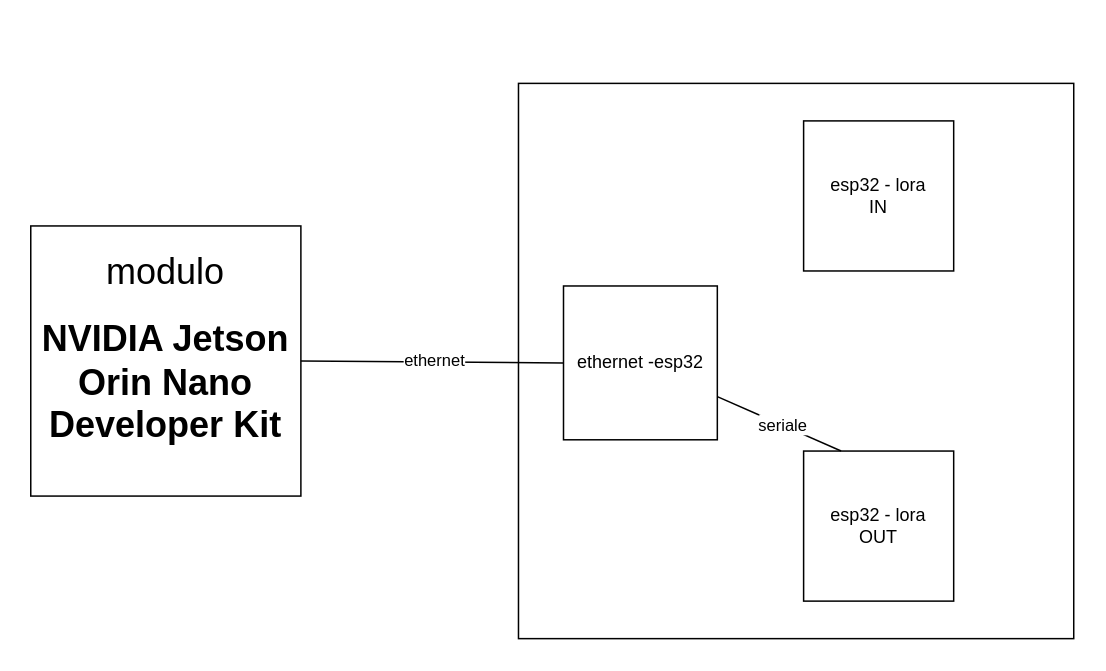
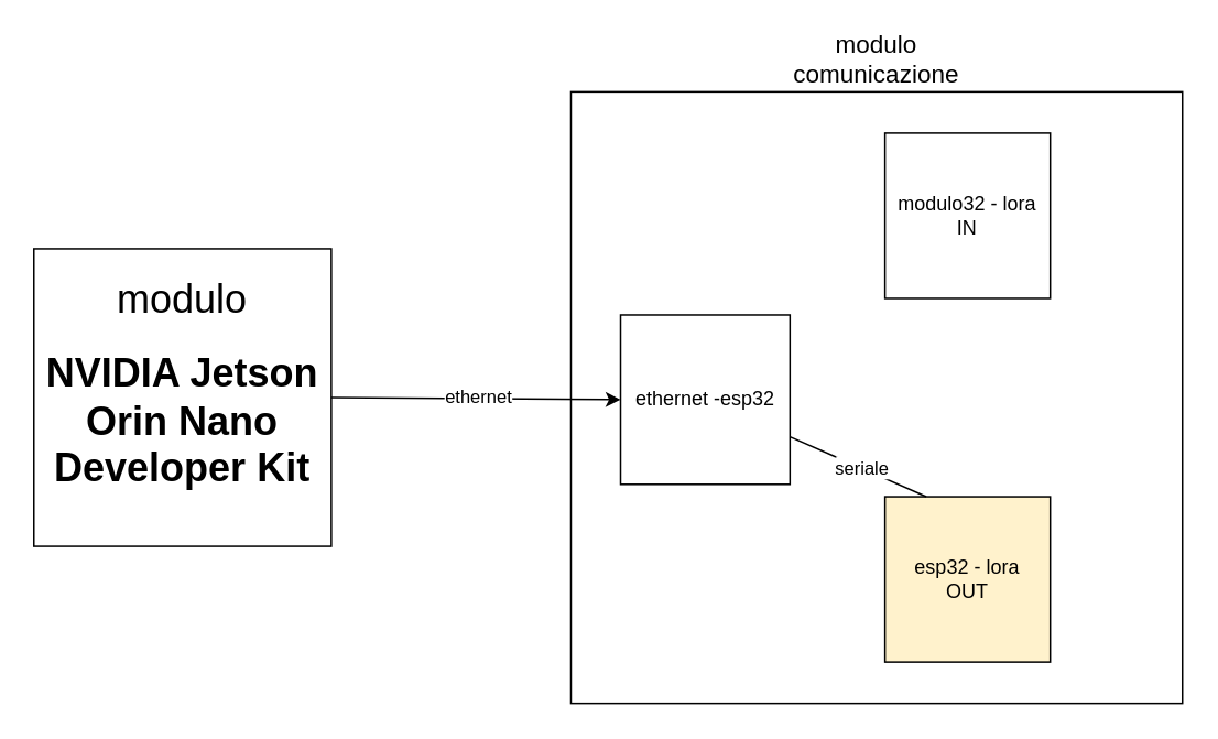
+ <mxCell id="7" value="&lt;font style=&quot;font-size: 15px;&quot;&gt;modulo comunicazione&lt;/font&gt;" style="text;html=1;align=center;verticalAlign=middle;whiteSpace=wrap;rounded=0;strokeWidth=7;" vertex="1" parent="1"><mxGeometry x="500" y="20" width="60" height="30" as="geometry" /></mxCell>
- <mxCell id="4" value="&lt;div&gt;esp32 - lora &lt;br&gt;&lt;/div&gt;&lt;div&gt;IN&lt;br&gt;&lt;/div&gt;" style="whiteSpace=wrap;html=1;aspect=fixed;" vertex="1" parent="1"><mxGeometry x="535" y="80" width="100" height="100" as="geometry" /></mxCell>
+ <mxCell id="4" value="&lt;div&gt;modulo32 - lora &lt;br&gt;&lt;/div&gt;&lt;div&gt;IN&lt;br&gt;&lt;/div&gt;" style="whiteSpace=wrap;html=1;aspect=fixed;" vertex="1" parent="1"><mxGeometry x="535" y="80" width="100" height="100" as="geometry" /></mxCell>
- <mxCell id="8" value="" style="endArrow=none;html=1;rounded=0;exitX=1;exitY=0.5;exitDx=0;exitDy=0;entryX=0;entryY=0.5;entryDx=0;entryDy=0;" edge="1" parent="1" source="2" target="5"><mxGeometry relative="1" as="geometry"><mxPoint x="290" y="250" as="sourcePoint" /><mxPoint x="390" y="250" as="targetPoint" /></mxGeometry></mxCell>
+ <mxCell id="8" value="" style="endArrow=classic;html=1;rounded=0;exitX=1;exitY=0.5;exitDx=0;exitDy=0;entryX=0;entryY=0.5;entryDx=0;entryDy=0;" edge="1" parent="1" source="2" target="5"><mxGeometry relative="1" as="geometry"><mxPoint x="290" y="250" as="sourcePoint" /><mxPoint x="390" y="250" as="targetPoint" /></mxGeometry></mxCell>
- <mxCell id="6" value="&lt;div&gt;esp32 - lora&lt;/div&gt;&lt;div&gt;OUT&lt;br&gt;&lt;/div&gt;" style="whiteSpace=wrap;html=1;aspect=fixed;" vertex="1" parent="1"><mxGeometry x="535" y="300" width="100" height="100" as="geometry" /></mxCell>
+ <mxCell id="6" value="&lt;div&gt;esp32 - lora&lt;/div&gt;&lt;div&gt;OUT&lt;br&gt;&lt;/div&gt;" style="whiteSpace=wrap;html=1;aspect=fixed;fillColor=#fff2cc;" vertex="1" parent="1"><mxGeometry x="535" y="300" width="100" height="100" as="geometry" /></mxCell>
